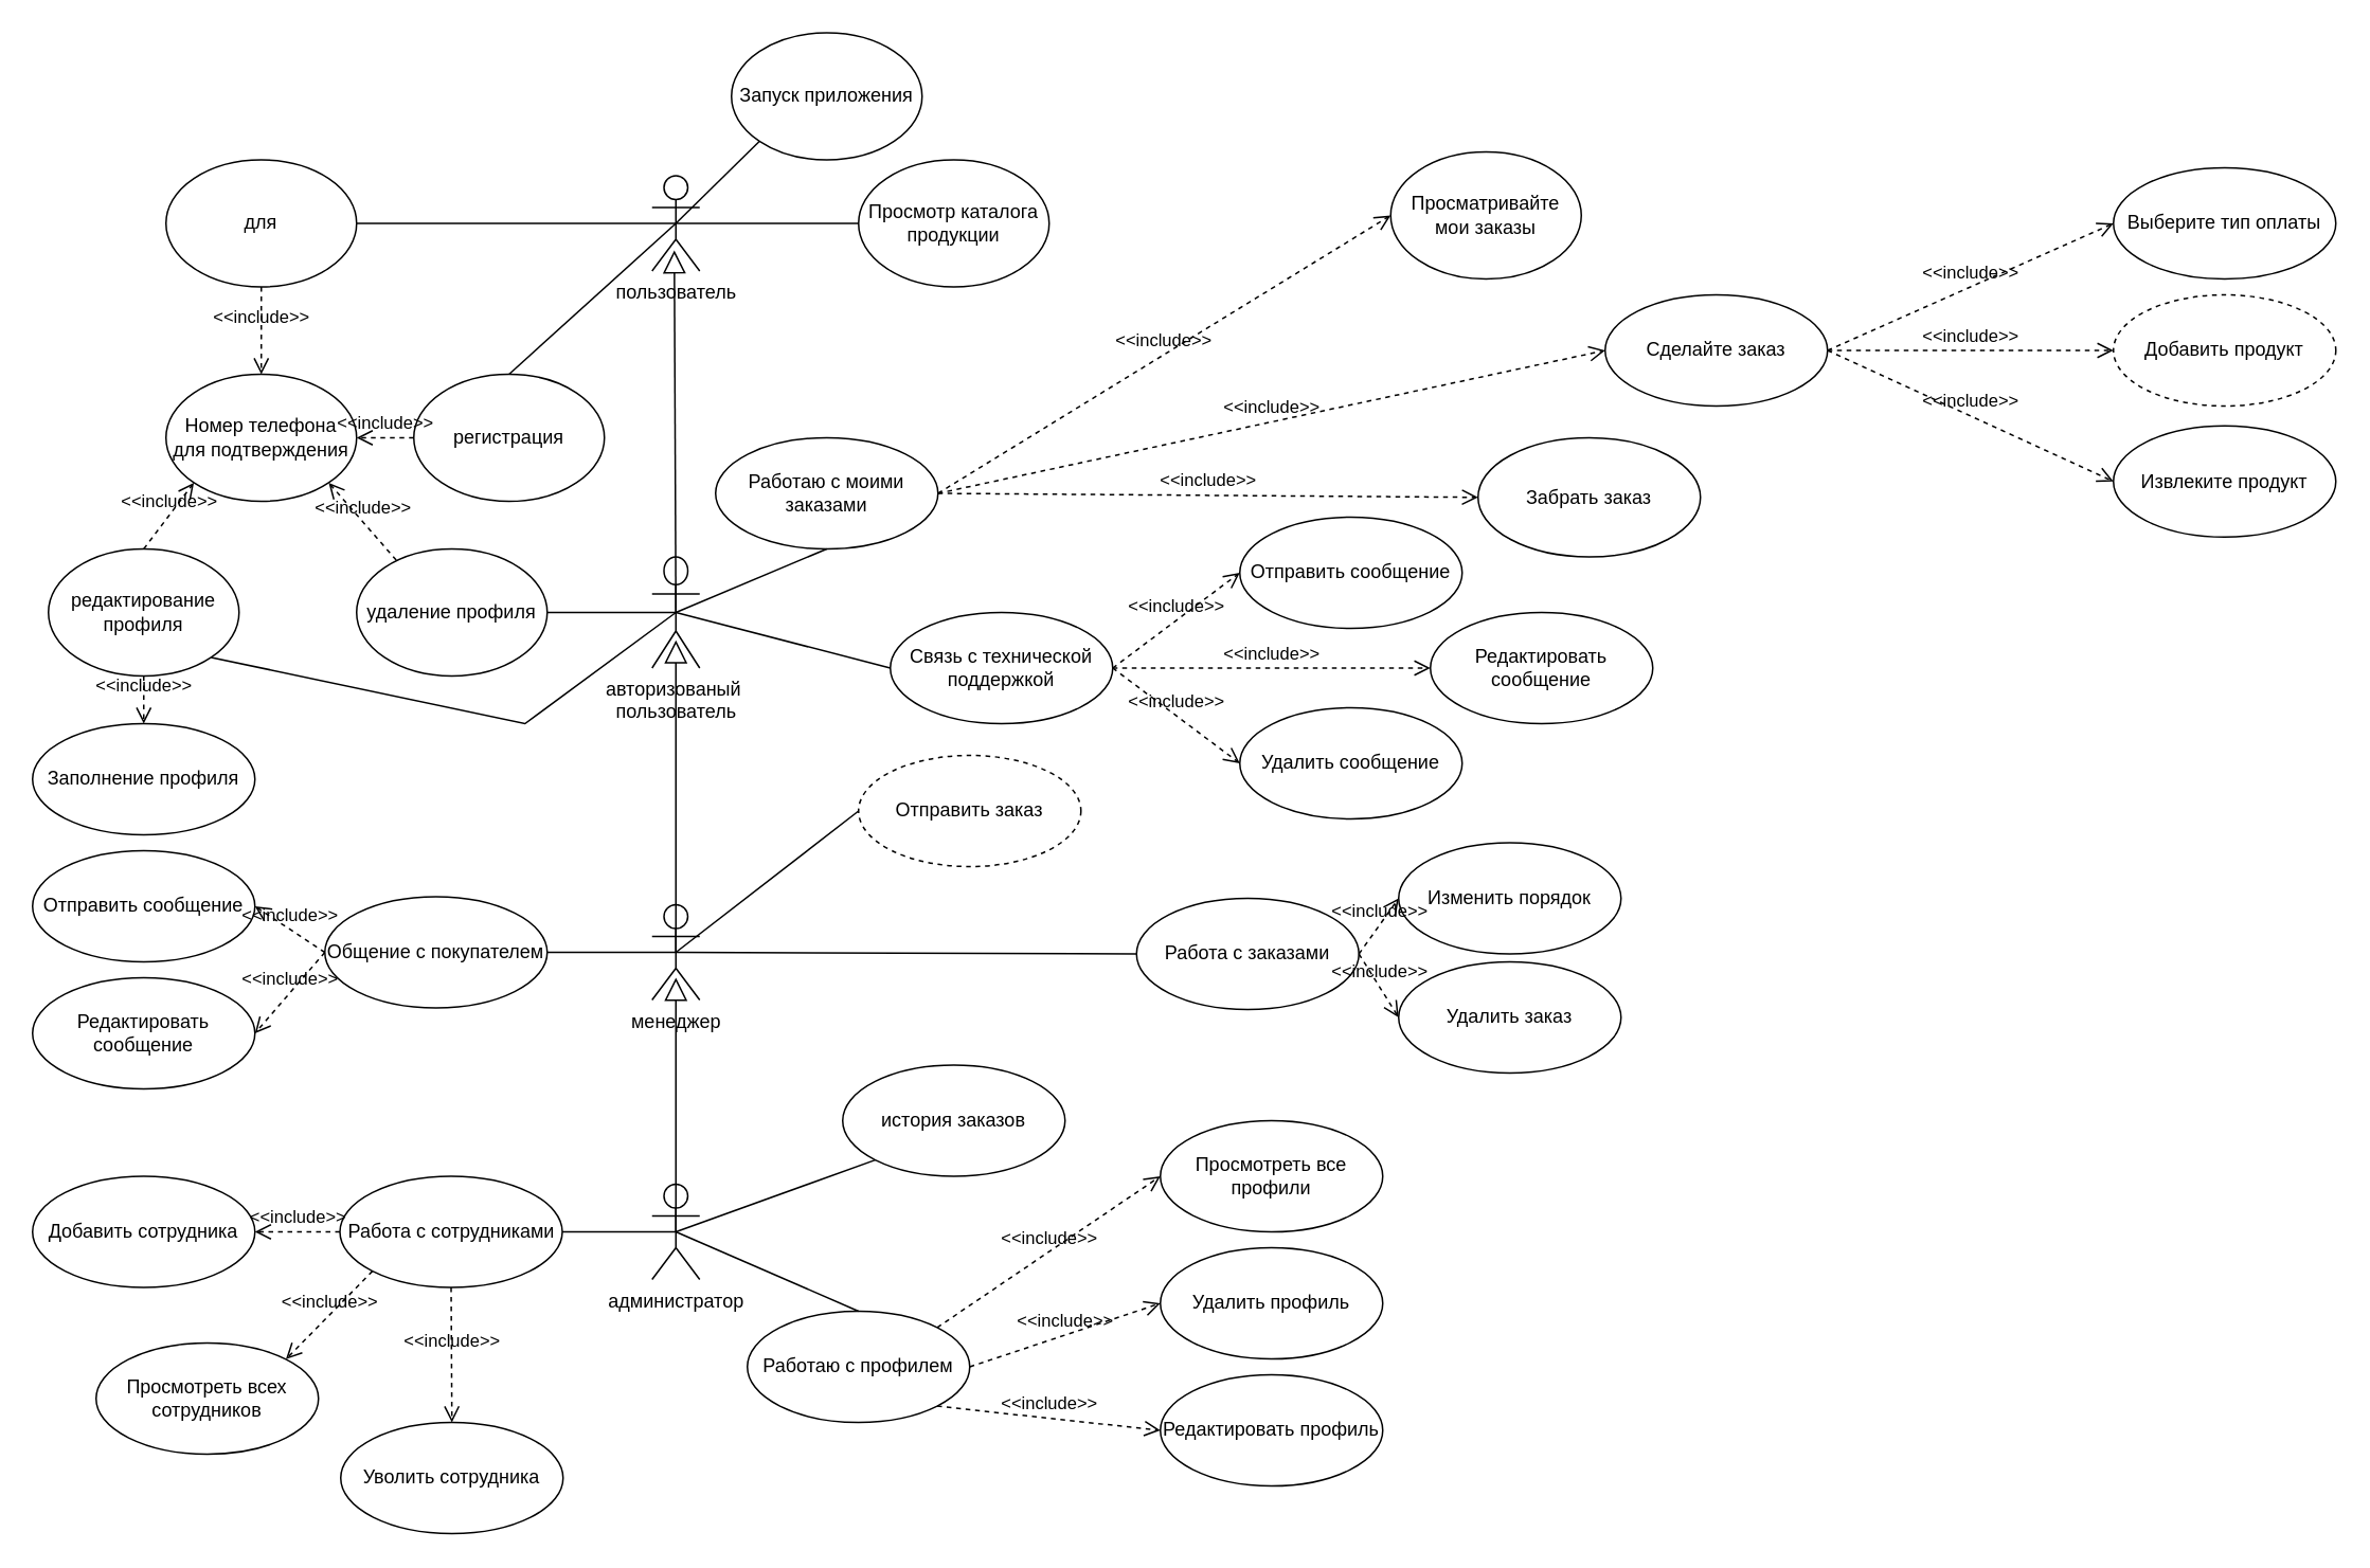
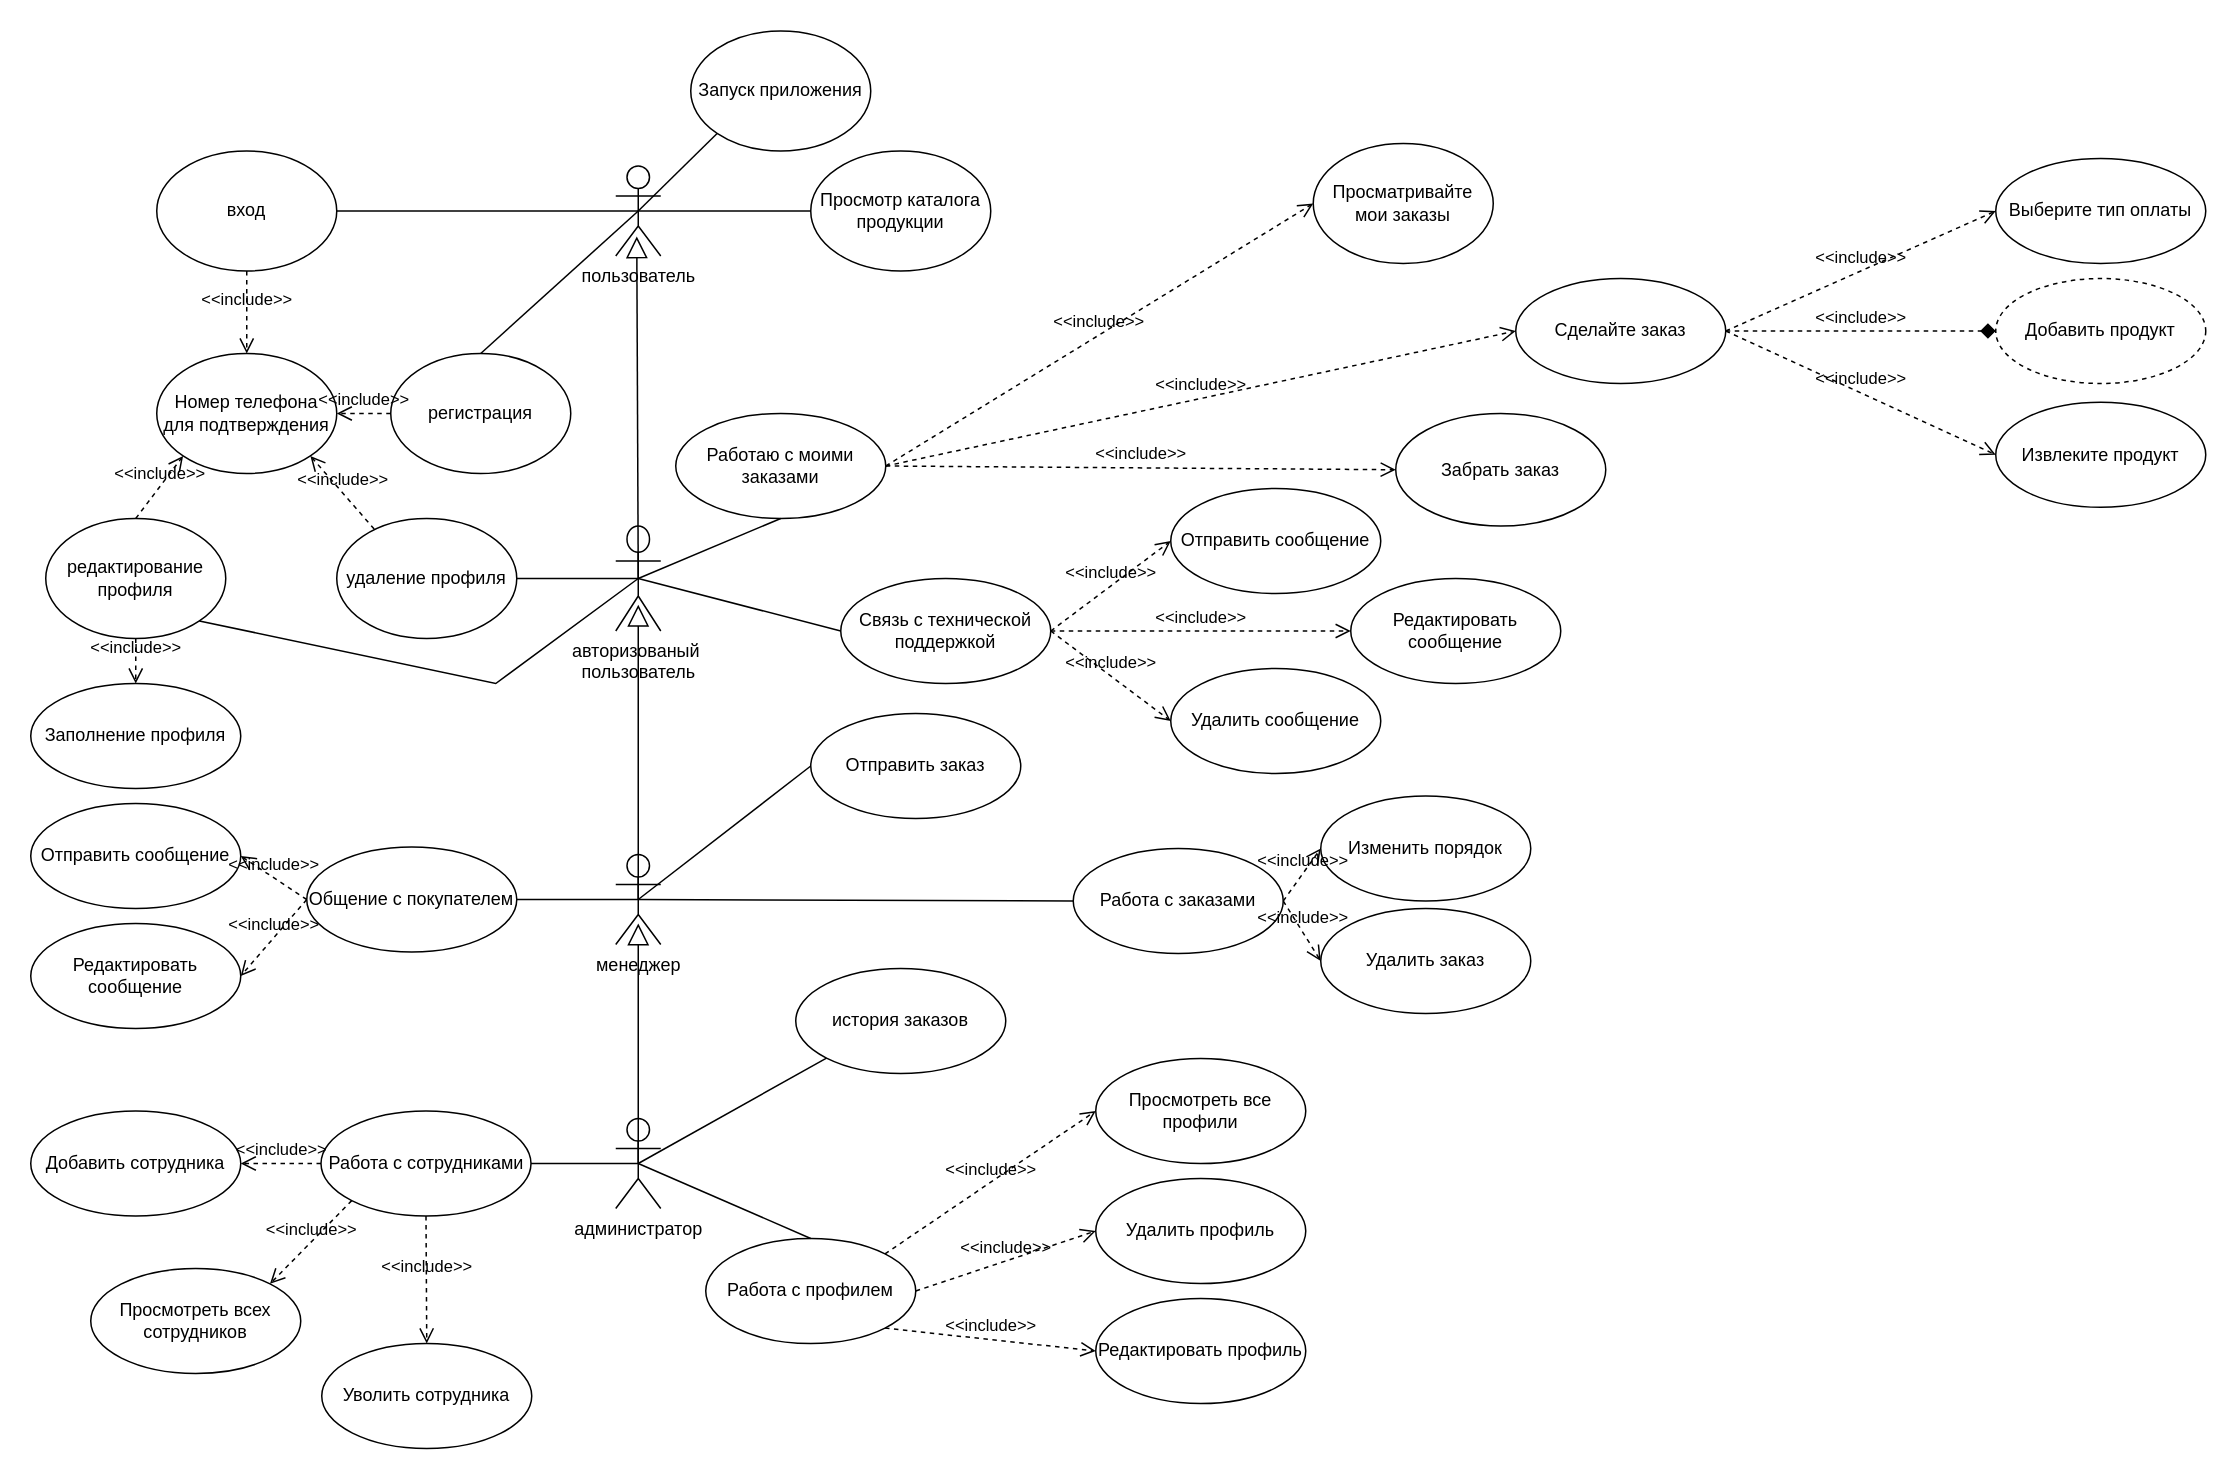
- <mxCell id="3" value="для" style="ellipse;whiteSpace=wrap;html=1;labelBackgroundColor=none;" vertex="1" parent="1"><mxGeometry x="104" y="100" width="120" height="80" as="geometry" /></mxCell>
+ <mxCell id="3" value="вход" style="ellipse;whiteSpace=wrap;html=1;labelBackgroundColor=none;" vertex="1" parent="1"><mxGeometry x="104" y="100" width="120" height="80" as="geometry" /></mxCell>
- <mxCell id="16" value="&amp;lt;&amp;lt;include&amp;gt;&amp;gt;" style="html=1;verticalAlign=bottom;endArrow=open;dashed=1;endSize=8;curved=0;rounded=0;exitX=1;exitY=0.5;exitDx=0;exitDy=0;entryX=0;entryY=0.5;entryDx=0;entryDy=0;labelBackgroundColor=none;fontColor=default;" edge="1" parent="1" source="13" target="14"><mxGeometry relative="1" as="geometry"><mxPoint x="910" y="280" as="sourcePoint" /><mxPoint x="237" y="270" as="targetPoint" /></mxGeometry></mxCell>
+ <mxCell id="16" value="&amp;lt;&amp;lt;include&amp;gt;&amp;gt;" style="html=1;verticalAlign=bottom;endArrow=diamond;dashed=1;endSize=8;curved=0;rounded=0;exitX=1;exitY=0.5;exitDx=0;exitDy=0;entryX=0;entryY=0.5;entryDx=0;entryDy=0;labelBackgroundColor=none;fontColor=default;" edge="1" parent="1" source="13" target="14"><mxGeometry relative="1" as="geometry"><mxPoint x="910" y="280" as="sourcePoint" /><mxPoint x="237" y="270" as="targetPoint" /></mxGeometry></mxCell>
- <mxCell id="29" value="Отправить заказ" style="ellipse;whiteSpace=wrap;html=1;labelBackgroundColor=none;dashed=1;" vertex="1" parent="1"><mxGeometry x="540" y="475" width="140" height="70" as="geometry" /></mxCell>
+ <mxCell id="29" value="Отправить заказ" style="ellipse;whiteSpace=wrap;html=1;labelBackgroundColor=none;" vertex="1" parent="1"><mxGeometry x="540" y="475" width="140" height="70" as="geometry" /></mxCell>
- <mxCell id="38" value="история заказов" style="ellipse;whiteSpace=wrap;html=1;labelBackgroundColor=none;" vertex="1" parent="1"><mxGeometry x="530" y="670" width="140" height="70" as="geometry" /></mxCell>
+ <mxCell id="38" value="история заказов" style="ellipse;whiteSpace=wrap;html=1;labelBackgroundColor=none;" vertex="1" parent="1"><mxGeometry x="530" y="645" width="140" height="70" as="geometry" /></mxCell>
- <mxCell id="59" value="Работаю с профилем" style="ellipse;whiteSpace=wrap;html=1;labelBackgroundColor=none;" vertex="1" parent="1"><mxGeometry x="470" y="825" width="140" height="70" as="geometry" /></mxCell>
+ <mxCell id="59" value="Работа с профилем" style="ellipse;whiteSpace=wrap;html=1;labelBackgroundColor=none;" vertex="1" parent="1"><mxGeometry x="470" y="825" width="140" height="70" as="geometry" /></mxCell>
